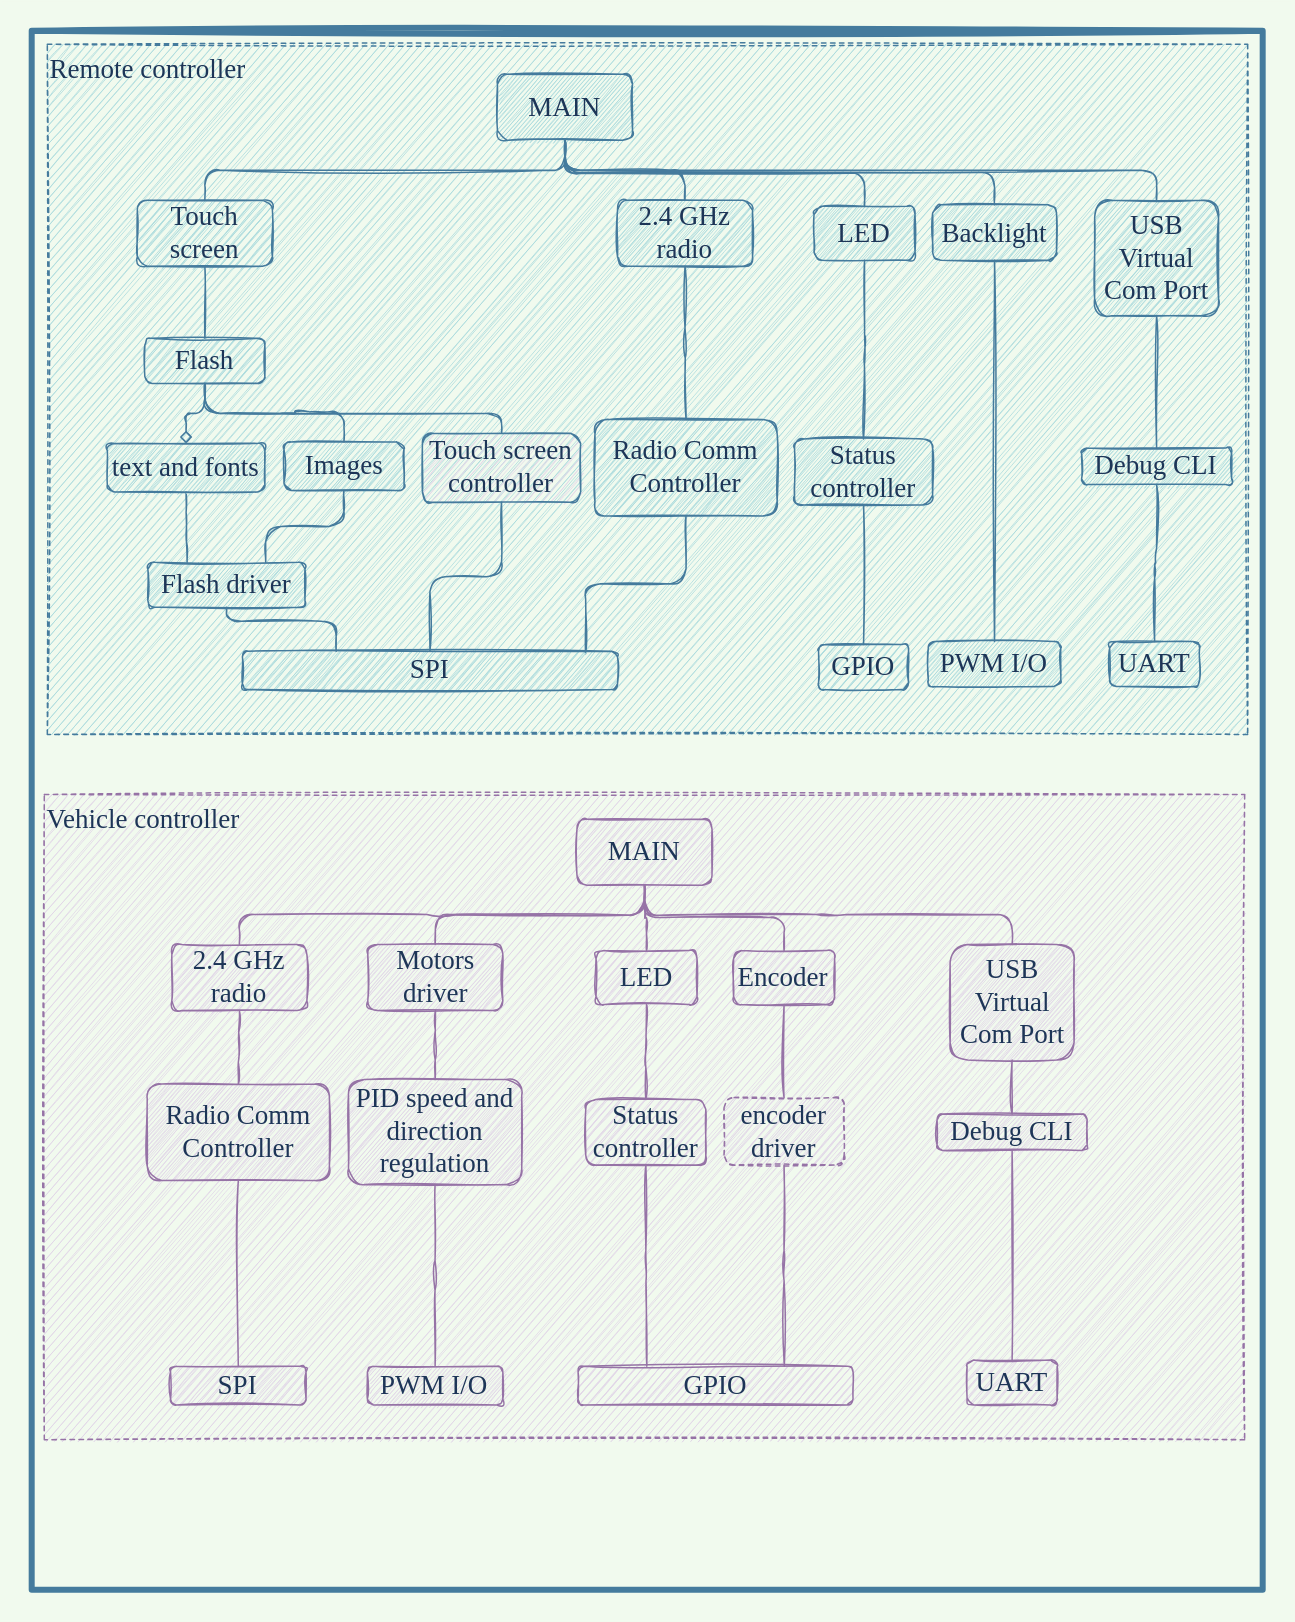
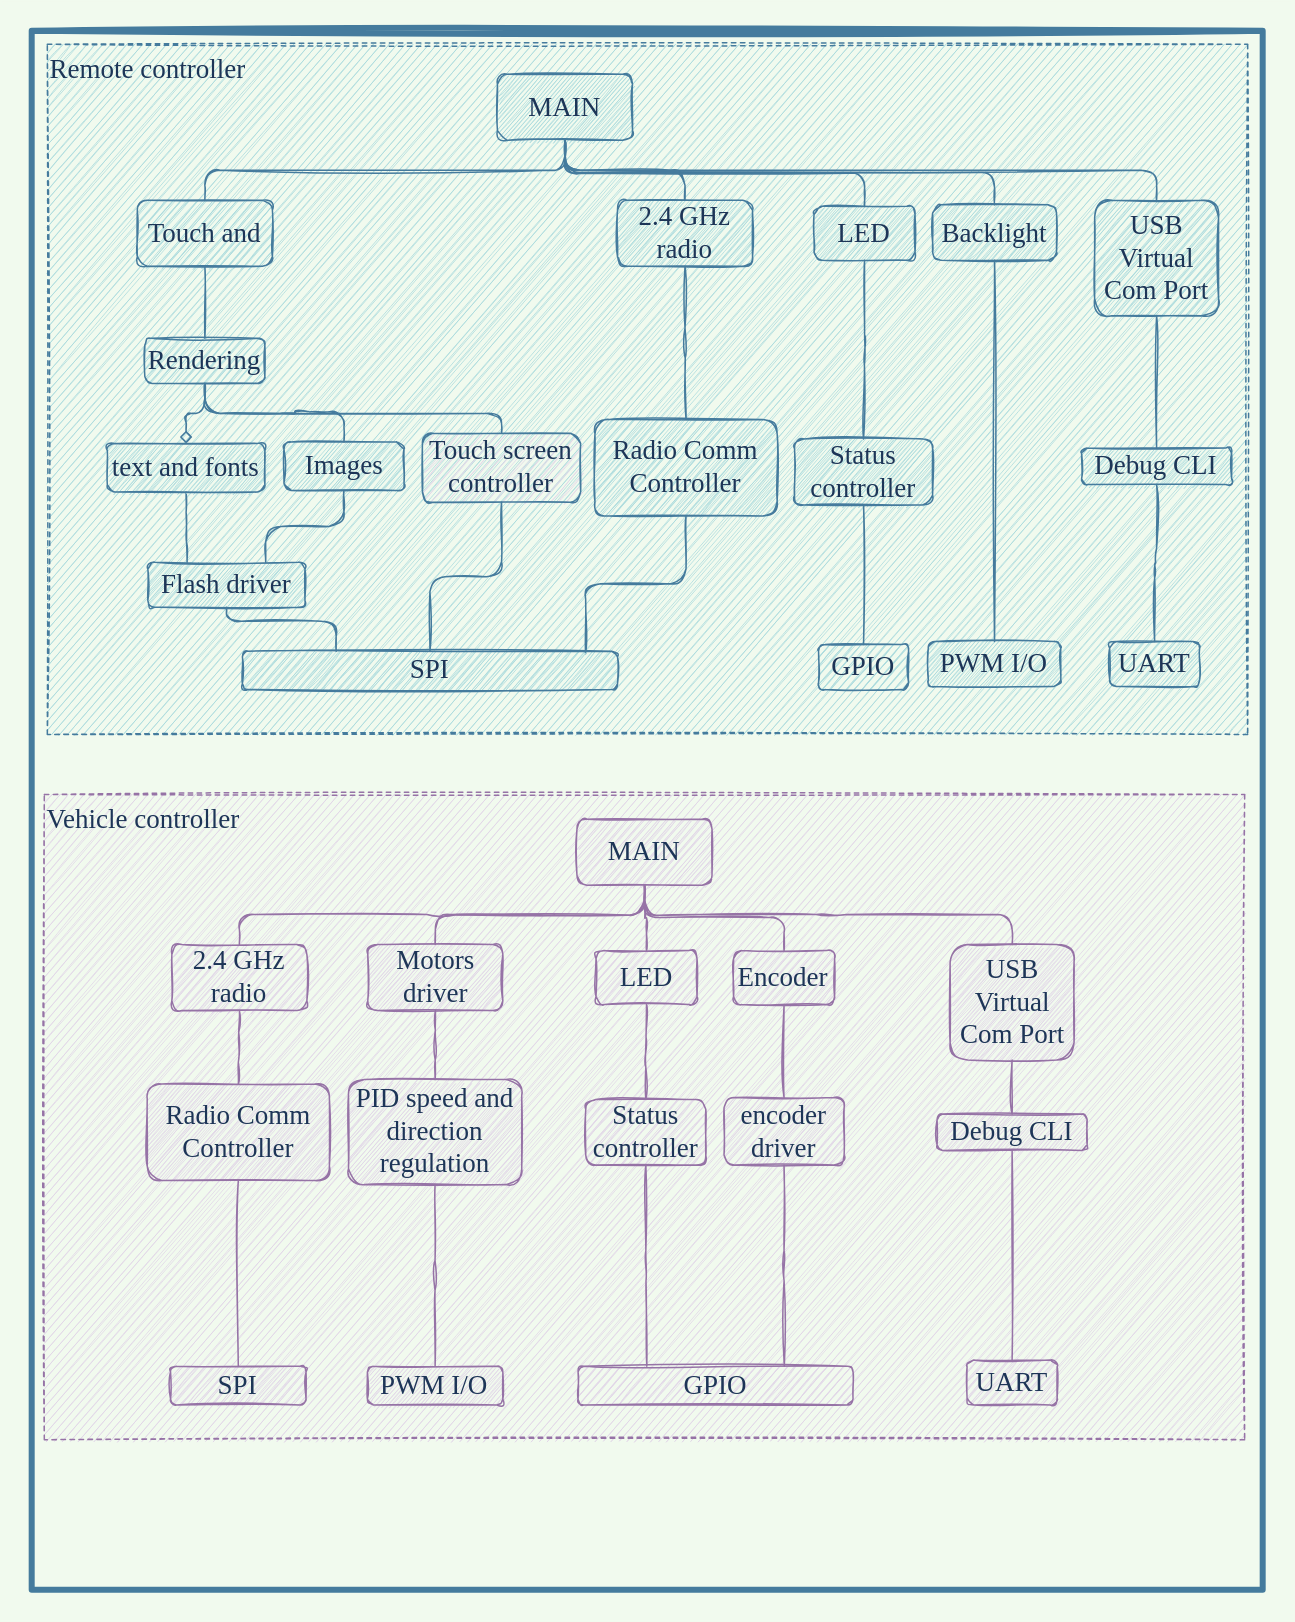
- <mxCell id="32" value="&lt;font face=&quot;Computer Modern&quot; style=&quot;font-size: 18px&quot;&gt;Touch screen&lt;br&gt;&lt;/font&gt;" style="rounded=1;whiteSpace=wrap;html=1;fillColor=#A8DADC;strokeColor=#457B9D;fontColor=#1D3557;sketch=1;" vertex="1" parent="1"><mxGeometry x="91" y="133" width="90" height="44" as="geometry" /></mxCell>
+ <mxCell id="32" value="&lt;font face=&quot;Computer Modern&quot; style=&quot;font-size: 18px&quot;&gt;Touch and&lt;br&gt;&lt;/font&gt;" style="rounded=1;whiteSpace=wrap;html=1;fillColor=#A8DADC;strokeColor=#457B9D;fontColor=#1D3557;sketch=1;" vertex="1" parent="1"><mxGeometry x="91" y="133" width="90" height="44" as="geometry" /></mxCell>
- <mxCell id="36" value="&lt;font face=&quot;Computer Modern&quot; style=&quot;font-size: 18px&quot;&gt;Flash&lt;br&gt;&lt;/font&gt;" style="rounded=1;whiteSpace=wrap;html=1;fillColor=#A8DADC;strokeColor=#457B9D;fontColor=#1D3557;sketch=1;" vertex="1" parent="1"><mxGeometry x="96" y="225" width="80" height="30" as="geometry" /></mxCell>
+ <mxCell id="36" value="&lt;font face=&quot;Computer Modern&quot; style=&quot;font-size: 18px&quot;&gt;Rendering&lt;br&gt;&lt;/font&gt;" style="rounded=1;whiteSpace=wrap;html=1;fillColor=#A8DADC;strokeColor=#457B9D;fontColor=#1D3557;sketch=1;" vertex="1" parent="1"><mxGeometry x="96" y="225" width="80" height="30" as="geometry" /></mxCell>
- <mxCell id="24" value="&lt;font face=&quot;Computer Modern&quot; style=&quot;font-size: 18px&quot;&gt;encoder driver&lt;br&gt;&lt;/font&gt;" style="rounded=1;whiteSpace=wrap;html=1;fillColor=#e1d5e7;strokeColor=#9673a6;sketch=1;fontColor=#1D3557;dashed=1;" parent="1" vertex="1"><mxGeometry x="482" y="731" width="80.05" height="45" as="geometry" /></mxCell>
+ <mxCell id="24" value="&lt;font face=&quot;Computer Modern&quot; style=&quot;font-size: 18px&quot;&gt;encoder driver&lt;br&gt;&lt;/font&gt;" style="rounded=1;whiteSpace=wrap;html=1;fillColor=#e1d5e7;strokeColor=#9673a6;sketch=1;fontColor=#1D3557;" parent="1" vertex="1"><mxGeometry x="482" y="731" width="80.05" height="45" as="geometry" /></mxCell>
